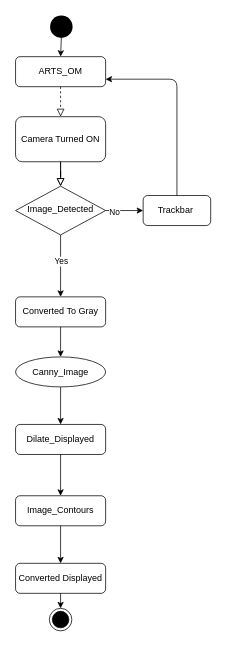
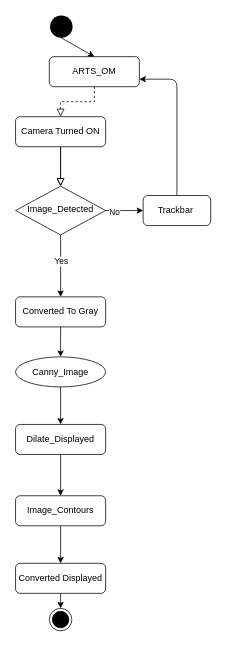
- <mxCell id="3" value="ARTS_OM" style="rounded=1;whiteSpace=wrap;html=1;fontSize=12;glass=0;strokeWidth=1;shadow=0;" parent="1" vertex="1"><mxGeometry x="20" y="75" width="120" height="40" as="geometry" /></mxCell>
+ <mxCell id="3" value="ARTS_OM" style="rounded=1;whiteSpace=wrap;html=1;fontSize=12;glass=0;strokeWidth=1;shadow=0;" parent="1" vertex="1"><mxGeometry x="65" y="75" width="120" height="40" as="geometry" /></mxCell>
- <mxCell id="5" value="Camera Turned ON" style="rounded=1;whiteSpace=wrap;html=1;fontSize=12;glass=0;strokeWidth=1;shadow=0;" parent="1" vertex="1"><mxGeometry x="20" y="155" width="120" height="60" as="geometry" /></mxCell>
+ <mxCell id="5" value="Camera Turned ON" style="rounded=1;whiteSpace=wrap;html=1;fontSize=12;glass=0;strokeWidth=1;shadow=0;" parent="1" vertex="1"><mxGeometry x="20" y="155" width="120" height="40" as="geometry" /></mxCell>
